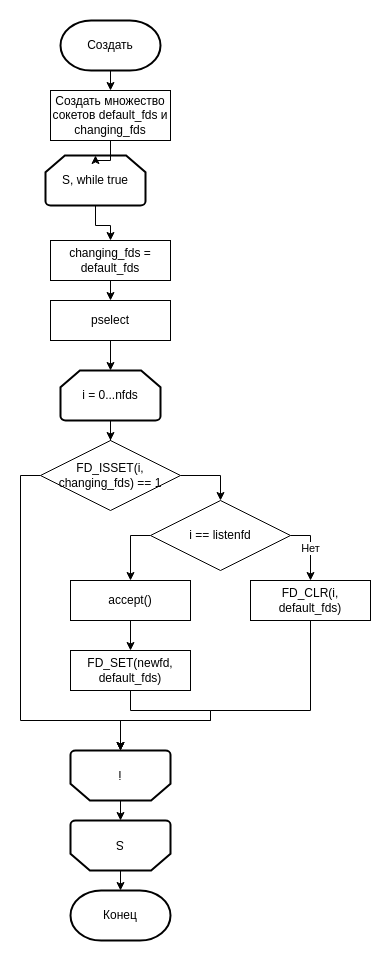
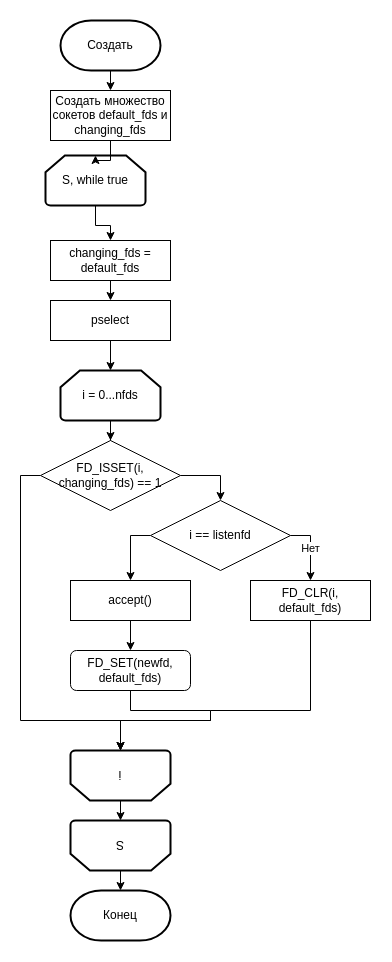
- <mxCell id="12" value="FD_SET(newfd, default_fds)" style="rounded=0;whiteSpace=wrap;html=1;" vertex="1" parent="1"><mxGeometry x="70" y="650" width="120" height="40" as="geometry" /></mxCell>
+ <mxCell id="12" value="FD_SET(newfd, default_fds)" style="whiteSpace=wrap;html=1;rounded=1;" vertex="1" parent="1"><mxGeometry x="70" y="650" width="120" height="40" as="geometry" /></mxCell>
